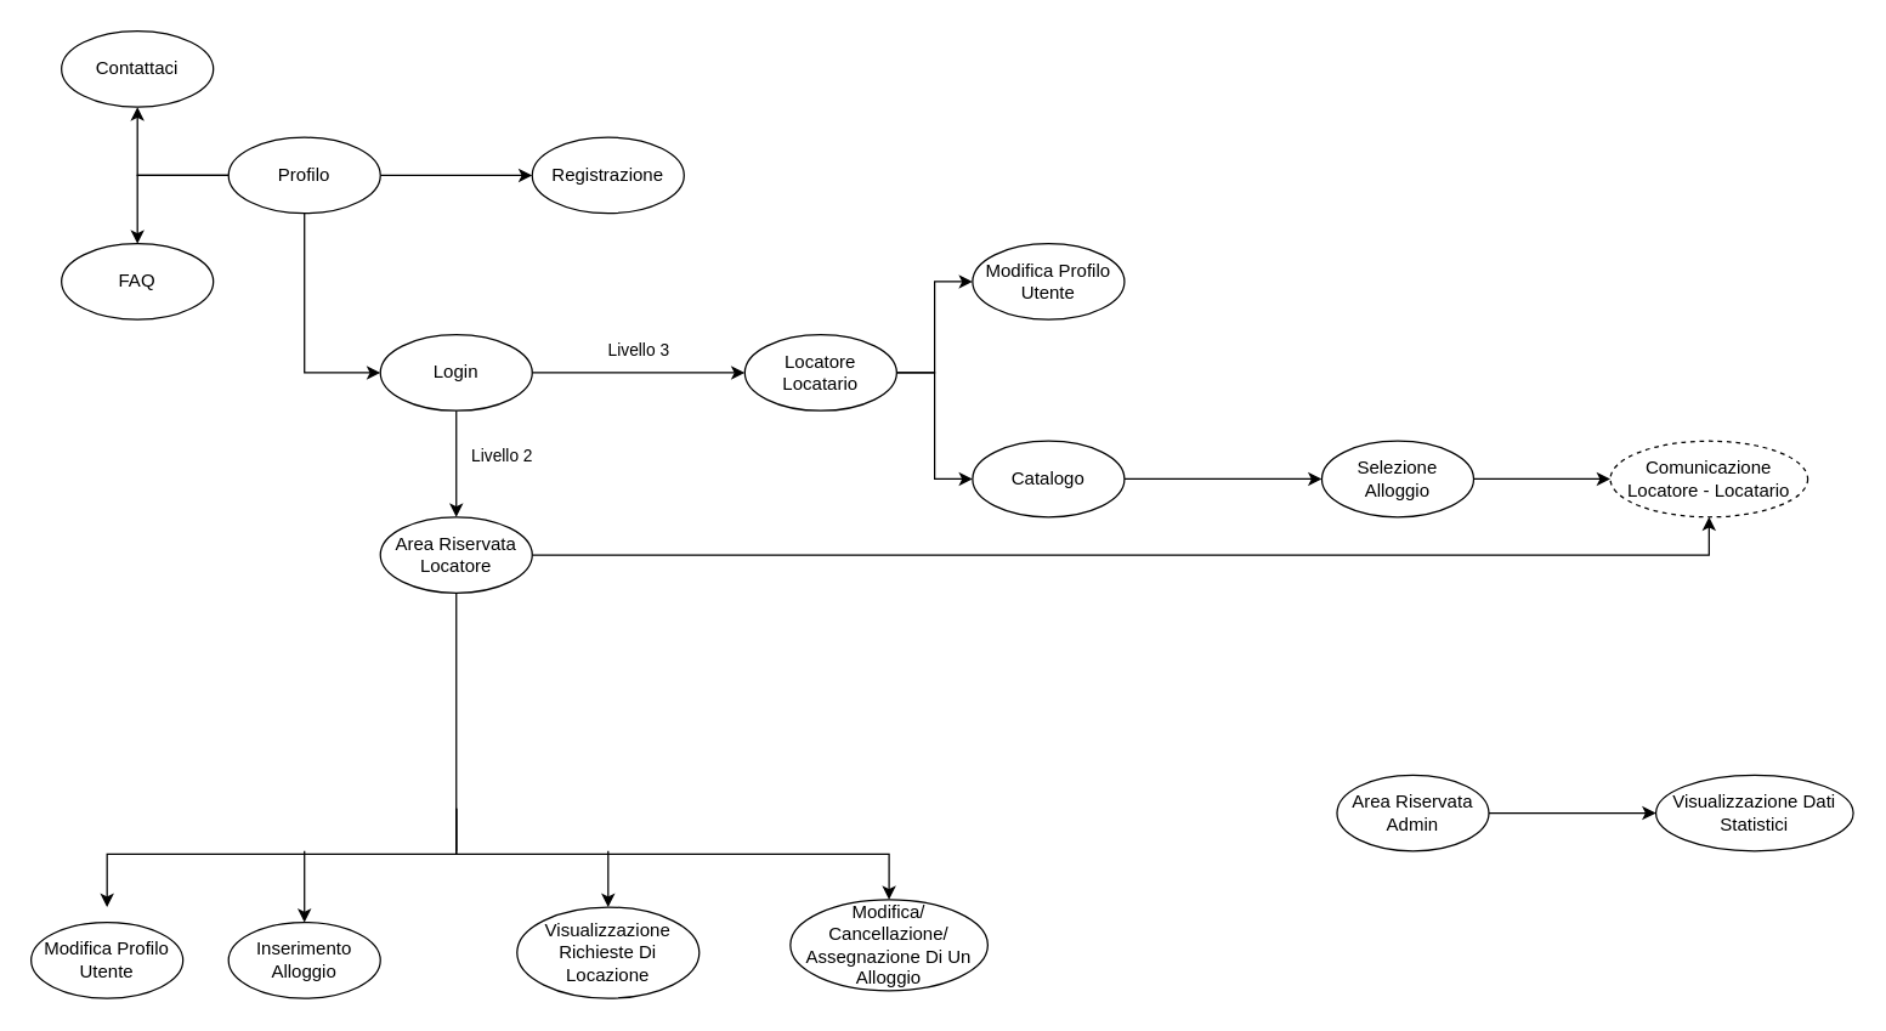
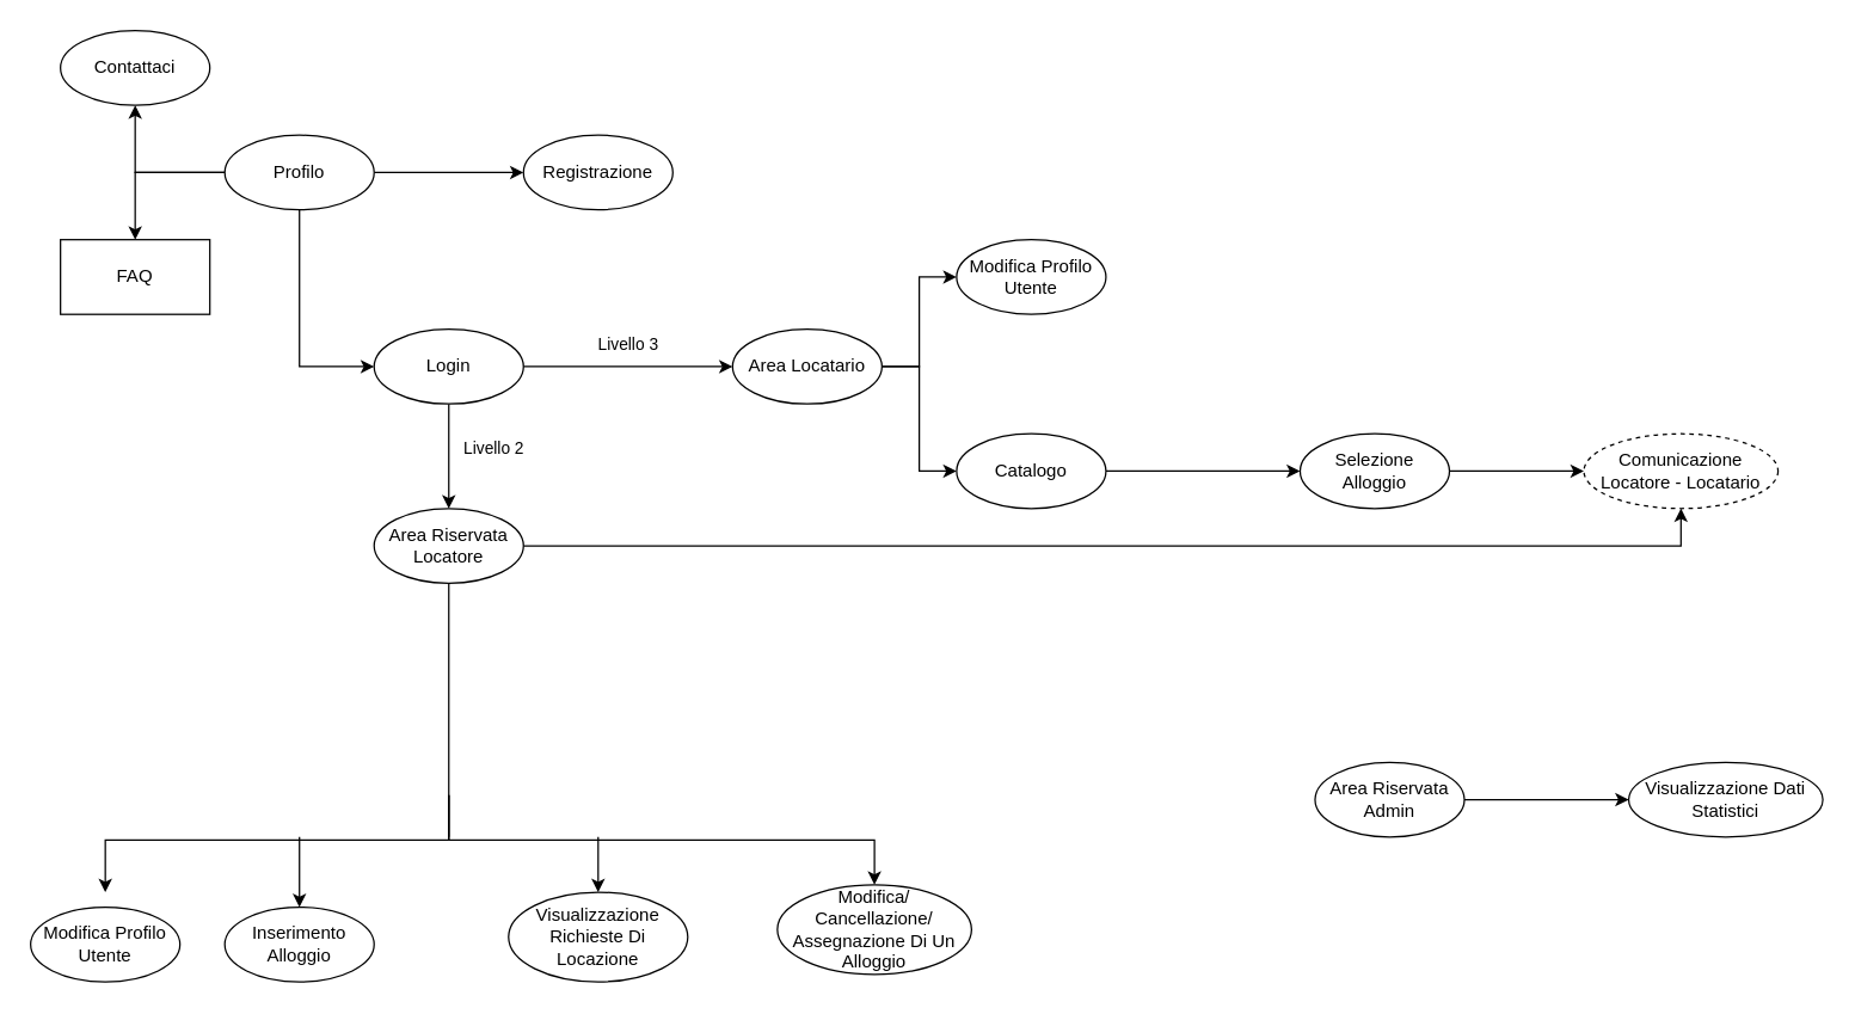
- <mxCell id="7" value="FAQ" style="ellipse;whiteSpace=wrap;html=1;" parent="1" vertex="1"><mxGeometry x="40" y="160" width="100" height="50" as="geometry" /></mxCell>
+ <mxCell id="7" value="FAQ" style="whiteSpace=wrap;html=1;rounded=0;" parent="1" vertex="1"><mxGeometry x="40" y="160" width="100" height="50" as="geometry" /></mxCell>
- <mxCell id="22" value="Locatore Locatario" style="ellipse;whiteSpace=wrap;html=1;" parent="1" vertex="1"><mxGeometry x="490" y="220" width="100" height="50" as="geometry" /></mxCell>
+ <mxCell id="22" value="Area Locatario" style="ellipse;whiteSpace=wrap;html=1;" parent="1" vertex="1"><mxGeometry x="490" y="220" width="100" height="50" as="geometry" /></mxCell>
